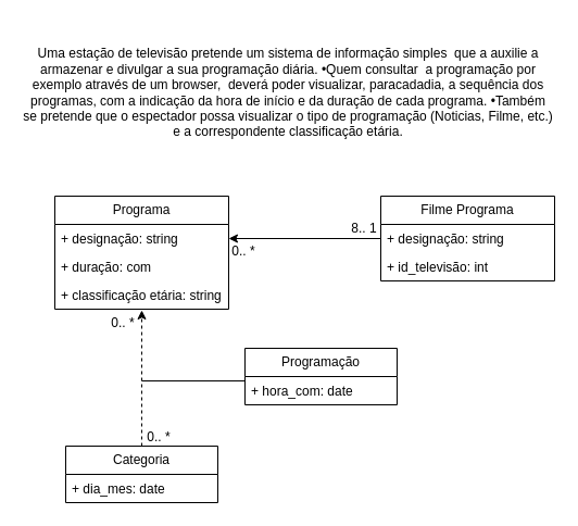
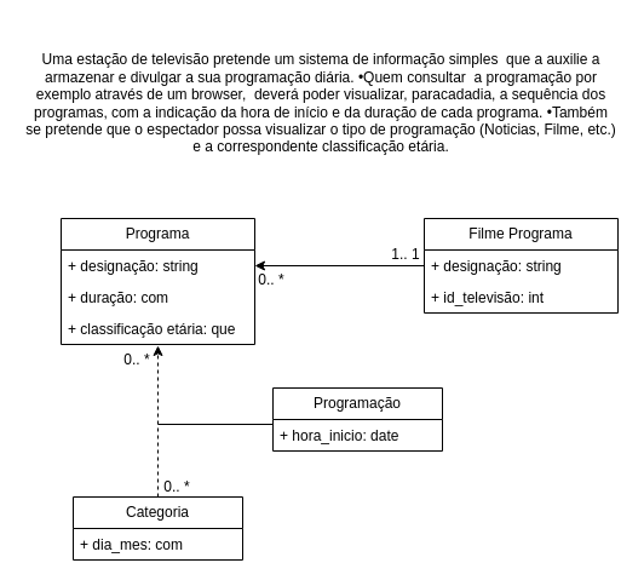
- <mxCell id="11" value="8.. 1" style="text;html=1;strokeColor=none;fillColor=none;align=center;verticalAlign=middle;whiteSpace=wrap;rounded=0;" vertex="1" parent="1"><mxGeometry x="305" y="195" width="60" height="30" as="geometry" /></mxCell>
+ <mxCell id="11" value="1.. 1" style="text;html=1;strokeColor=none;fillColor=none;align=center;verticalAlign=middle;whiteSpace=wrap;rounded=0;" vertex="1" parent="1"><mxGeometry x="305" y="195" width="60" height="30" as="geometry" /></mxCell>
- <mxCell id="5" value="+ classificação etária: string" style="text;strokeColor=none;fillColor=none;align=left;verticalAlign=top;spacingLeft=4;spacingRight=4;overflow=hidden;rotatable=0;points=[[0,0.5],[1,0.5]];portConstraint=eastwest;whiteSpace=wrap;html=1;" vertex="1" parent="2"><mxGeometry y="78" width="160" height="26" as="geometry" /></mxCell>
+ <mxCell id="5" value="+ classificação etária: que" style="text;strokeColor=none;fillColor=none;align=left;verticalAlign=top;spacingLeft=4;spacingRight=4;overflow=hidden;rotatable=0;points=[[0,0.5],[1,0.5]];portConstraint=eastwest;whiteSpace=wrap;html=1;" vertex="1" parent="2"><mxGeometry y="78" width="160" height="26" as="geometry" /></mxCell>
- <mxCell id="19" value="+ hora_com: date" style="text;strokeColor=none;fillColor=none;align=left;verticalAlign=top;spacingLeft=4;spacingRight=4;overflow=hidden;rotatable=0;points=[[0,0.5],[1,0.5]];portConstraint=eastwest;whiteSpace=wrap;html=1;" vertex="1" parent="18"><mxGeometry y="26" width="140" height="26" as="geometry" /></mxCell>
+ <mxCell id="19" value="+ hora_inicio: date" style="text;strokeColor=none;fillColor=none;align=left;verticalAlign=top;spacingLeft=4;spacingRight=4;overflow=hidden;rotatable=0;points=[[0,0.5],[1,0.5]];portConstraint=eastwest;whiteSpace=wrap;html=1;" vertex="1" parent="18"><mxGeometry y="26" width="140" height="26" as="geometry" /></mxCell>
- <mxCell id="14" value="+ dia_mes: date" style="text;strokeColor=none;fillColor=none;align=left;verticalAlign=top;spacingLeft=4;spacingRight=4;overflow=hidden;rotatable=0;points=[[0,0.5],[1,0.5]];portConstraint=eastwest;whiteSpace=wrap;html=1;" vertex="1" parent="13"><mxGeometry y="26" width="140" height="26" as="geometry" /></mxCell>
+ <mxCell id="14" value="+ dia_mes: com" style="text;strokeColor=none;fillColor=none;align=left;verticalAlign=top;spacingLeft=4;spacingRight=4;overflow=hidden;rotatable=0;points=[[0,0.5],[1,0.5]];portConstraint=eastwest;whiteSpace=wrap;html=1;" vertex="1" parent="13"><mxGeometry y="26" width="140" height="26" as="geometry" /></mxCell>
